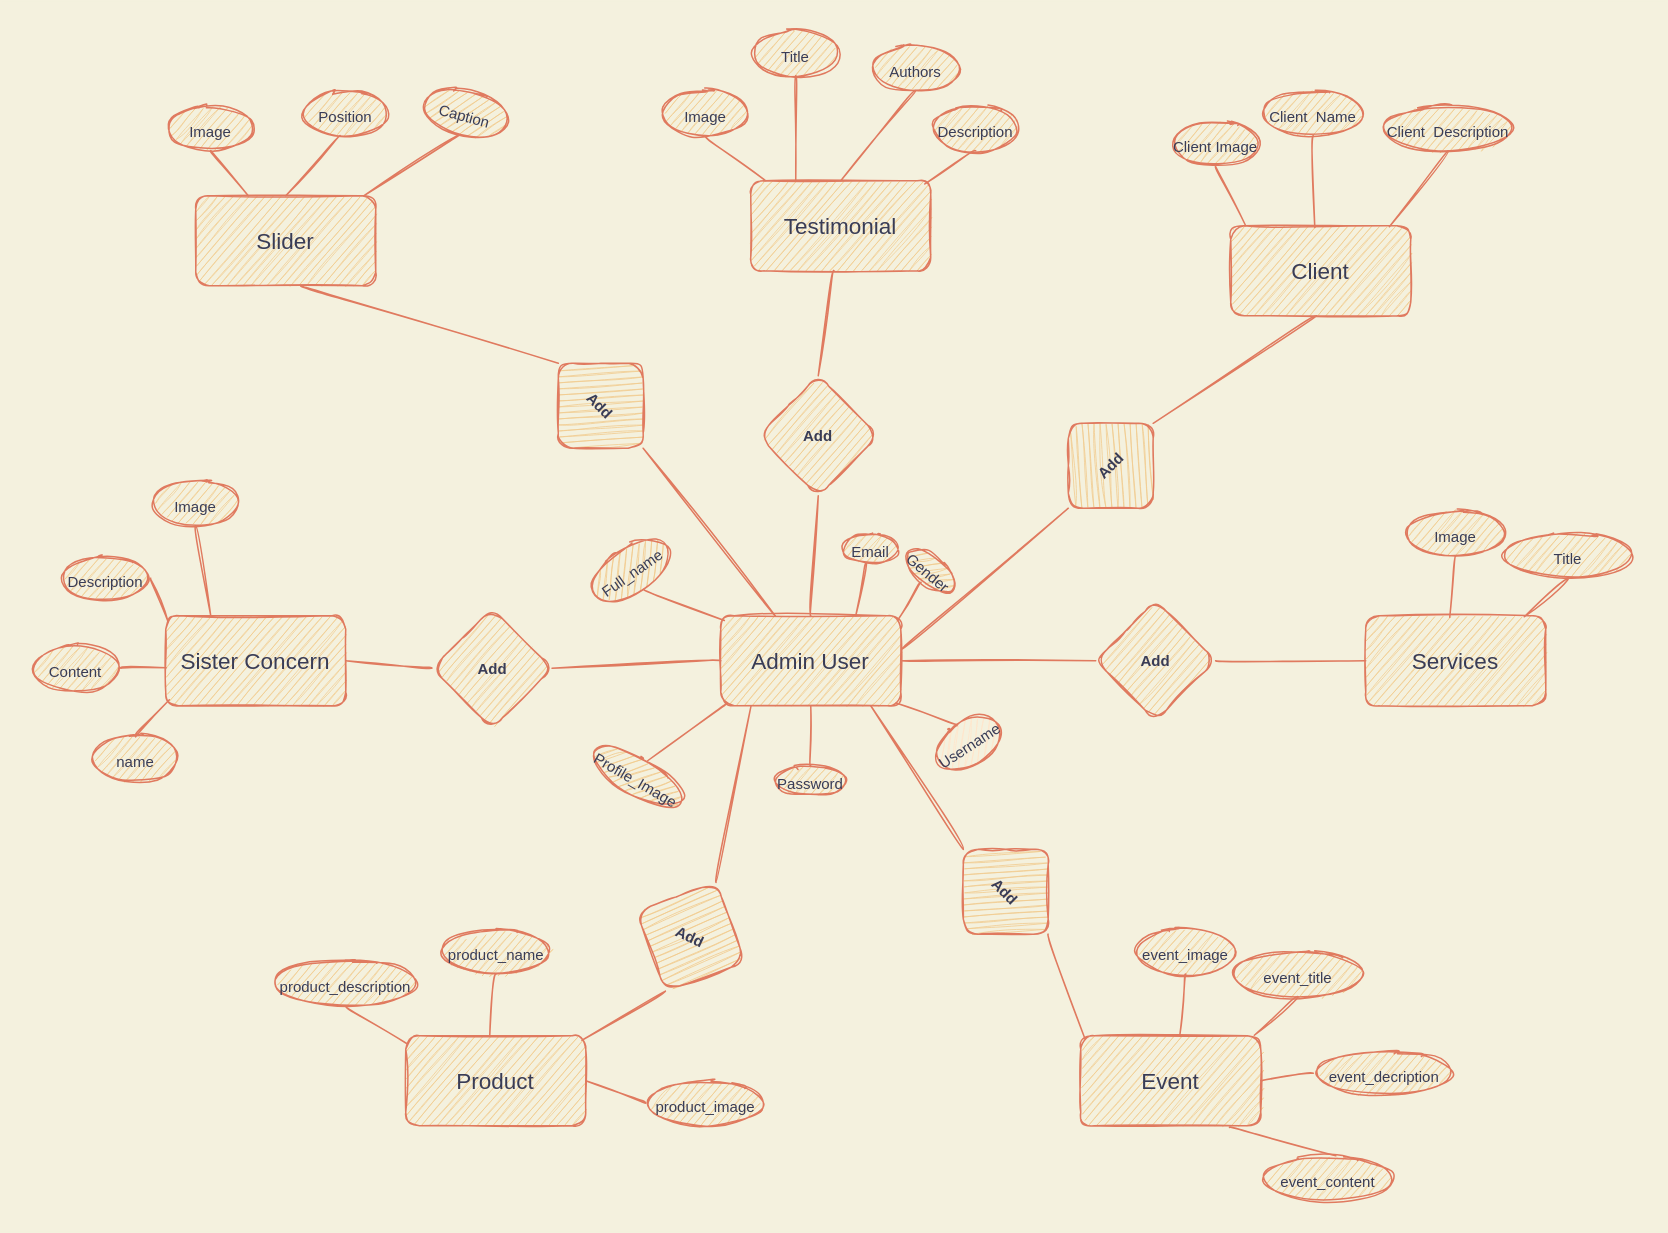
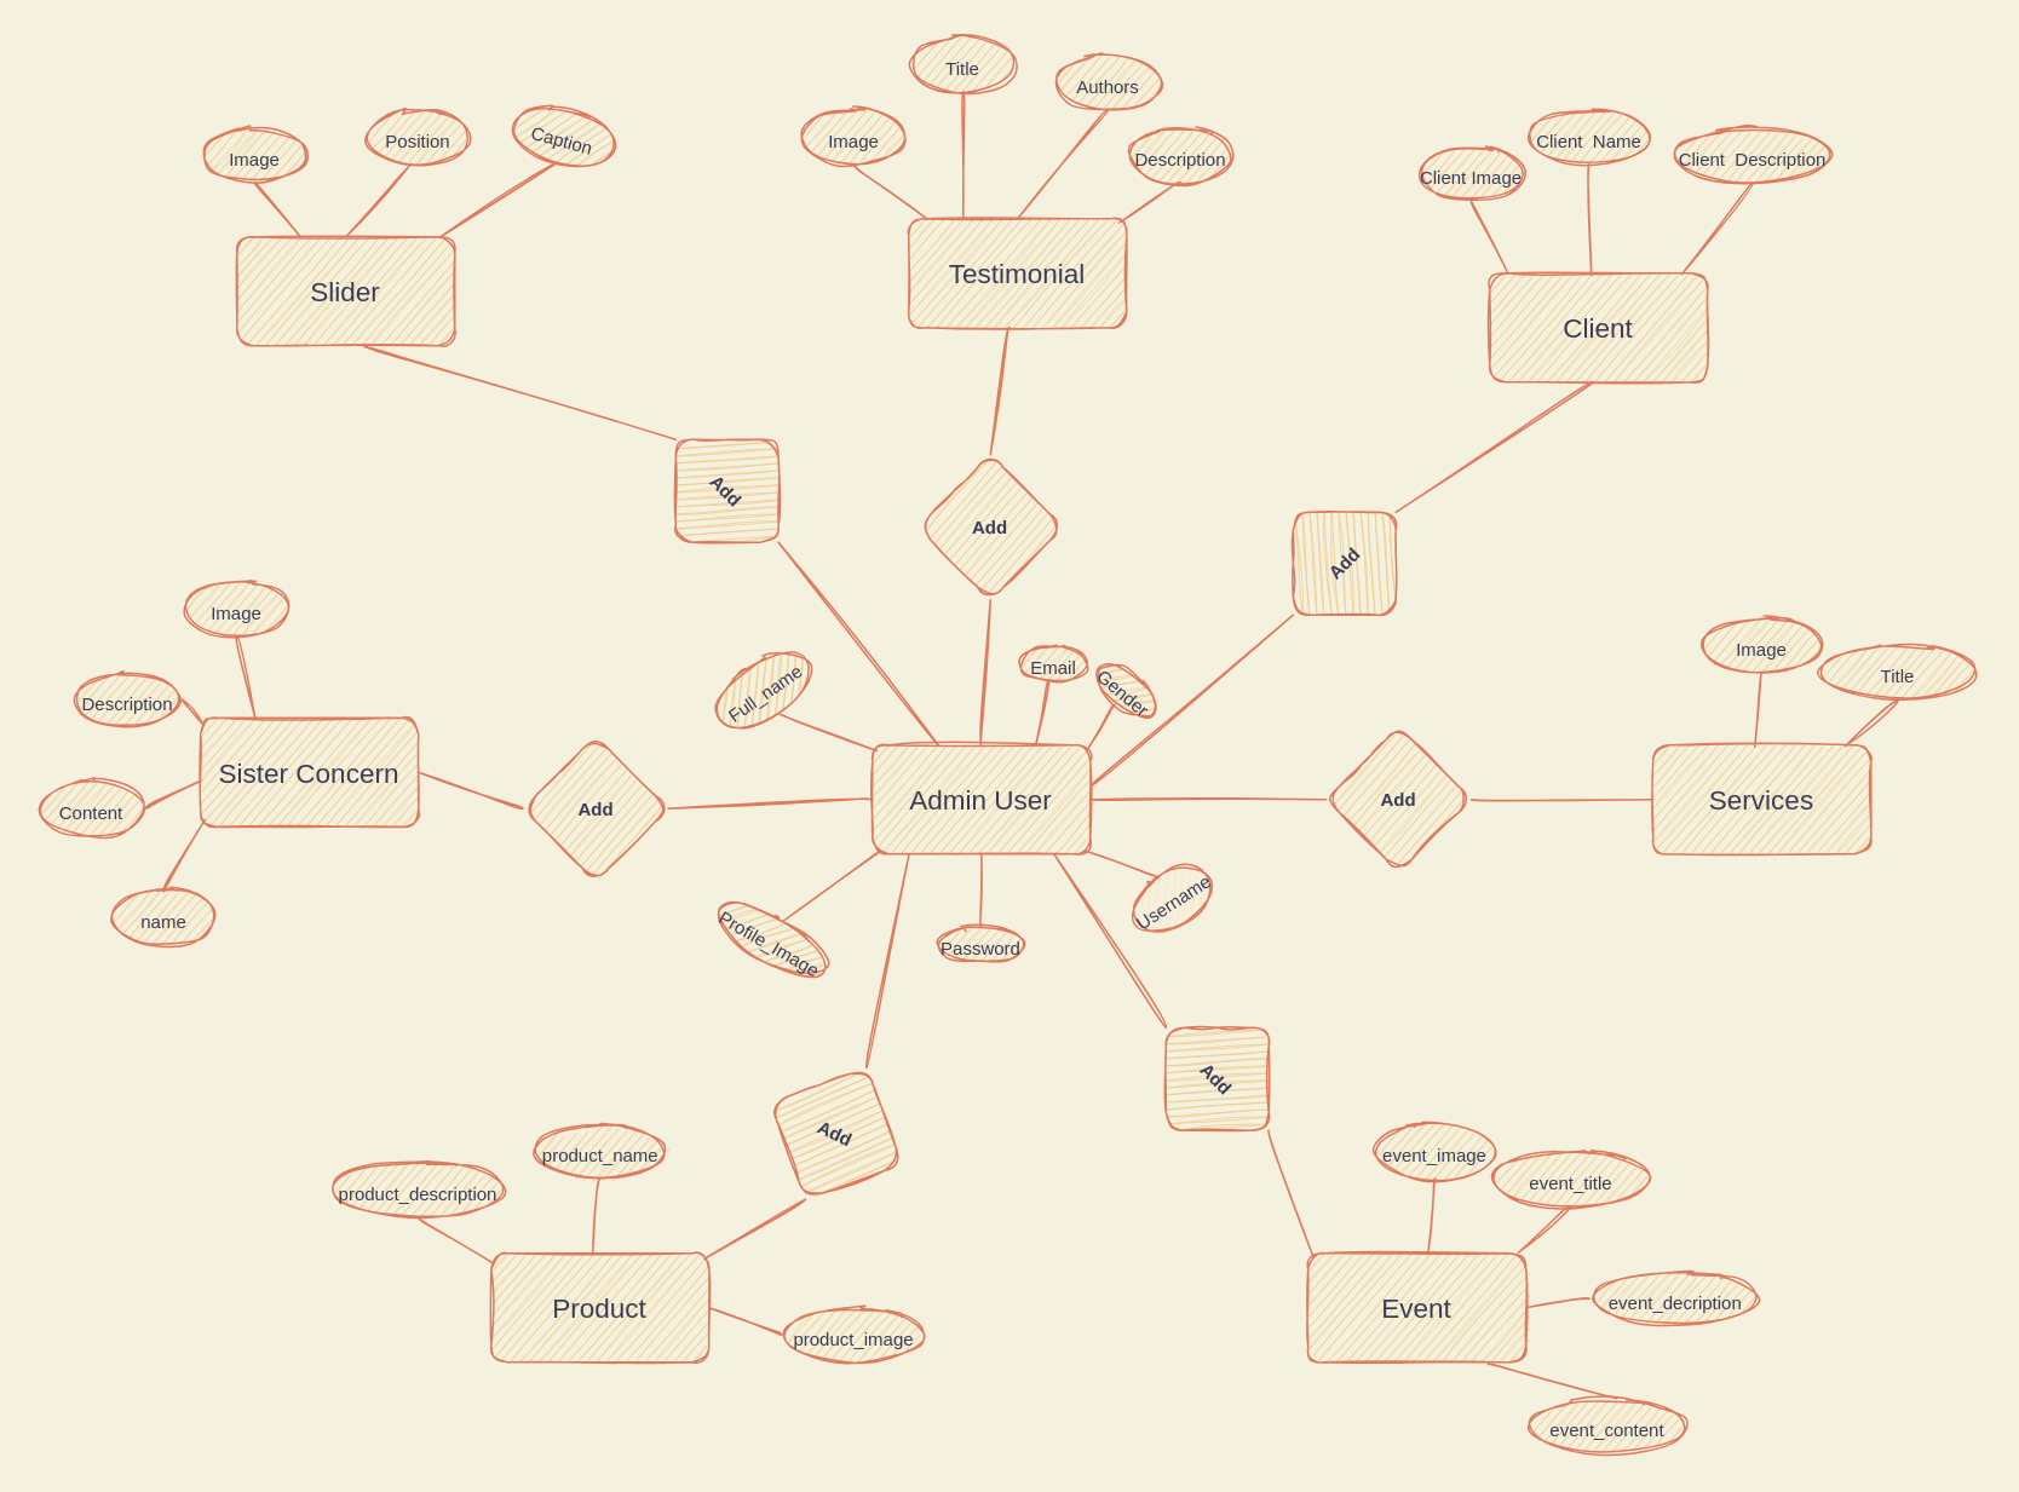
- <mxCell id="3" value="Sister Concern" style="rounded=1;whiteSpace=wrap;html=1;fontSize=15;fillColor=#F2CC8F;strokeColor=#E07A5F;fontColor=#393C56;sketch=1;" vertex="1" parent="1"><mxGeometry x="110" y="410" width="120" height="60" as="geometry" /></mxCell>
+ <mxCell id="3" value="Sister Concern" style="rounded=1;whiteSpace=wrap;html=1;fontSize=15;fillColor=#F2CC8F;strokeColor=#E07A5F;fontColor=#393C56;sketch=1;" vertex="1" parent="1"><mxGeometry x="110" y="395" width="120" height="60" as="geometry" /></mxCell>
